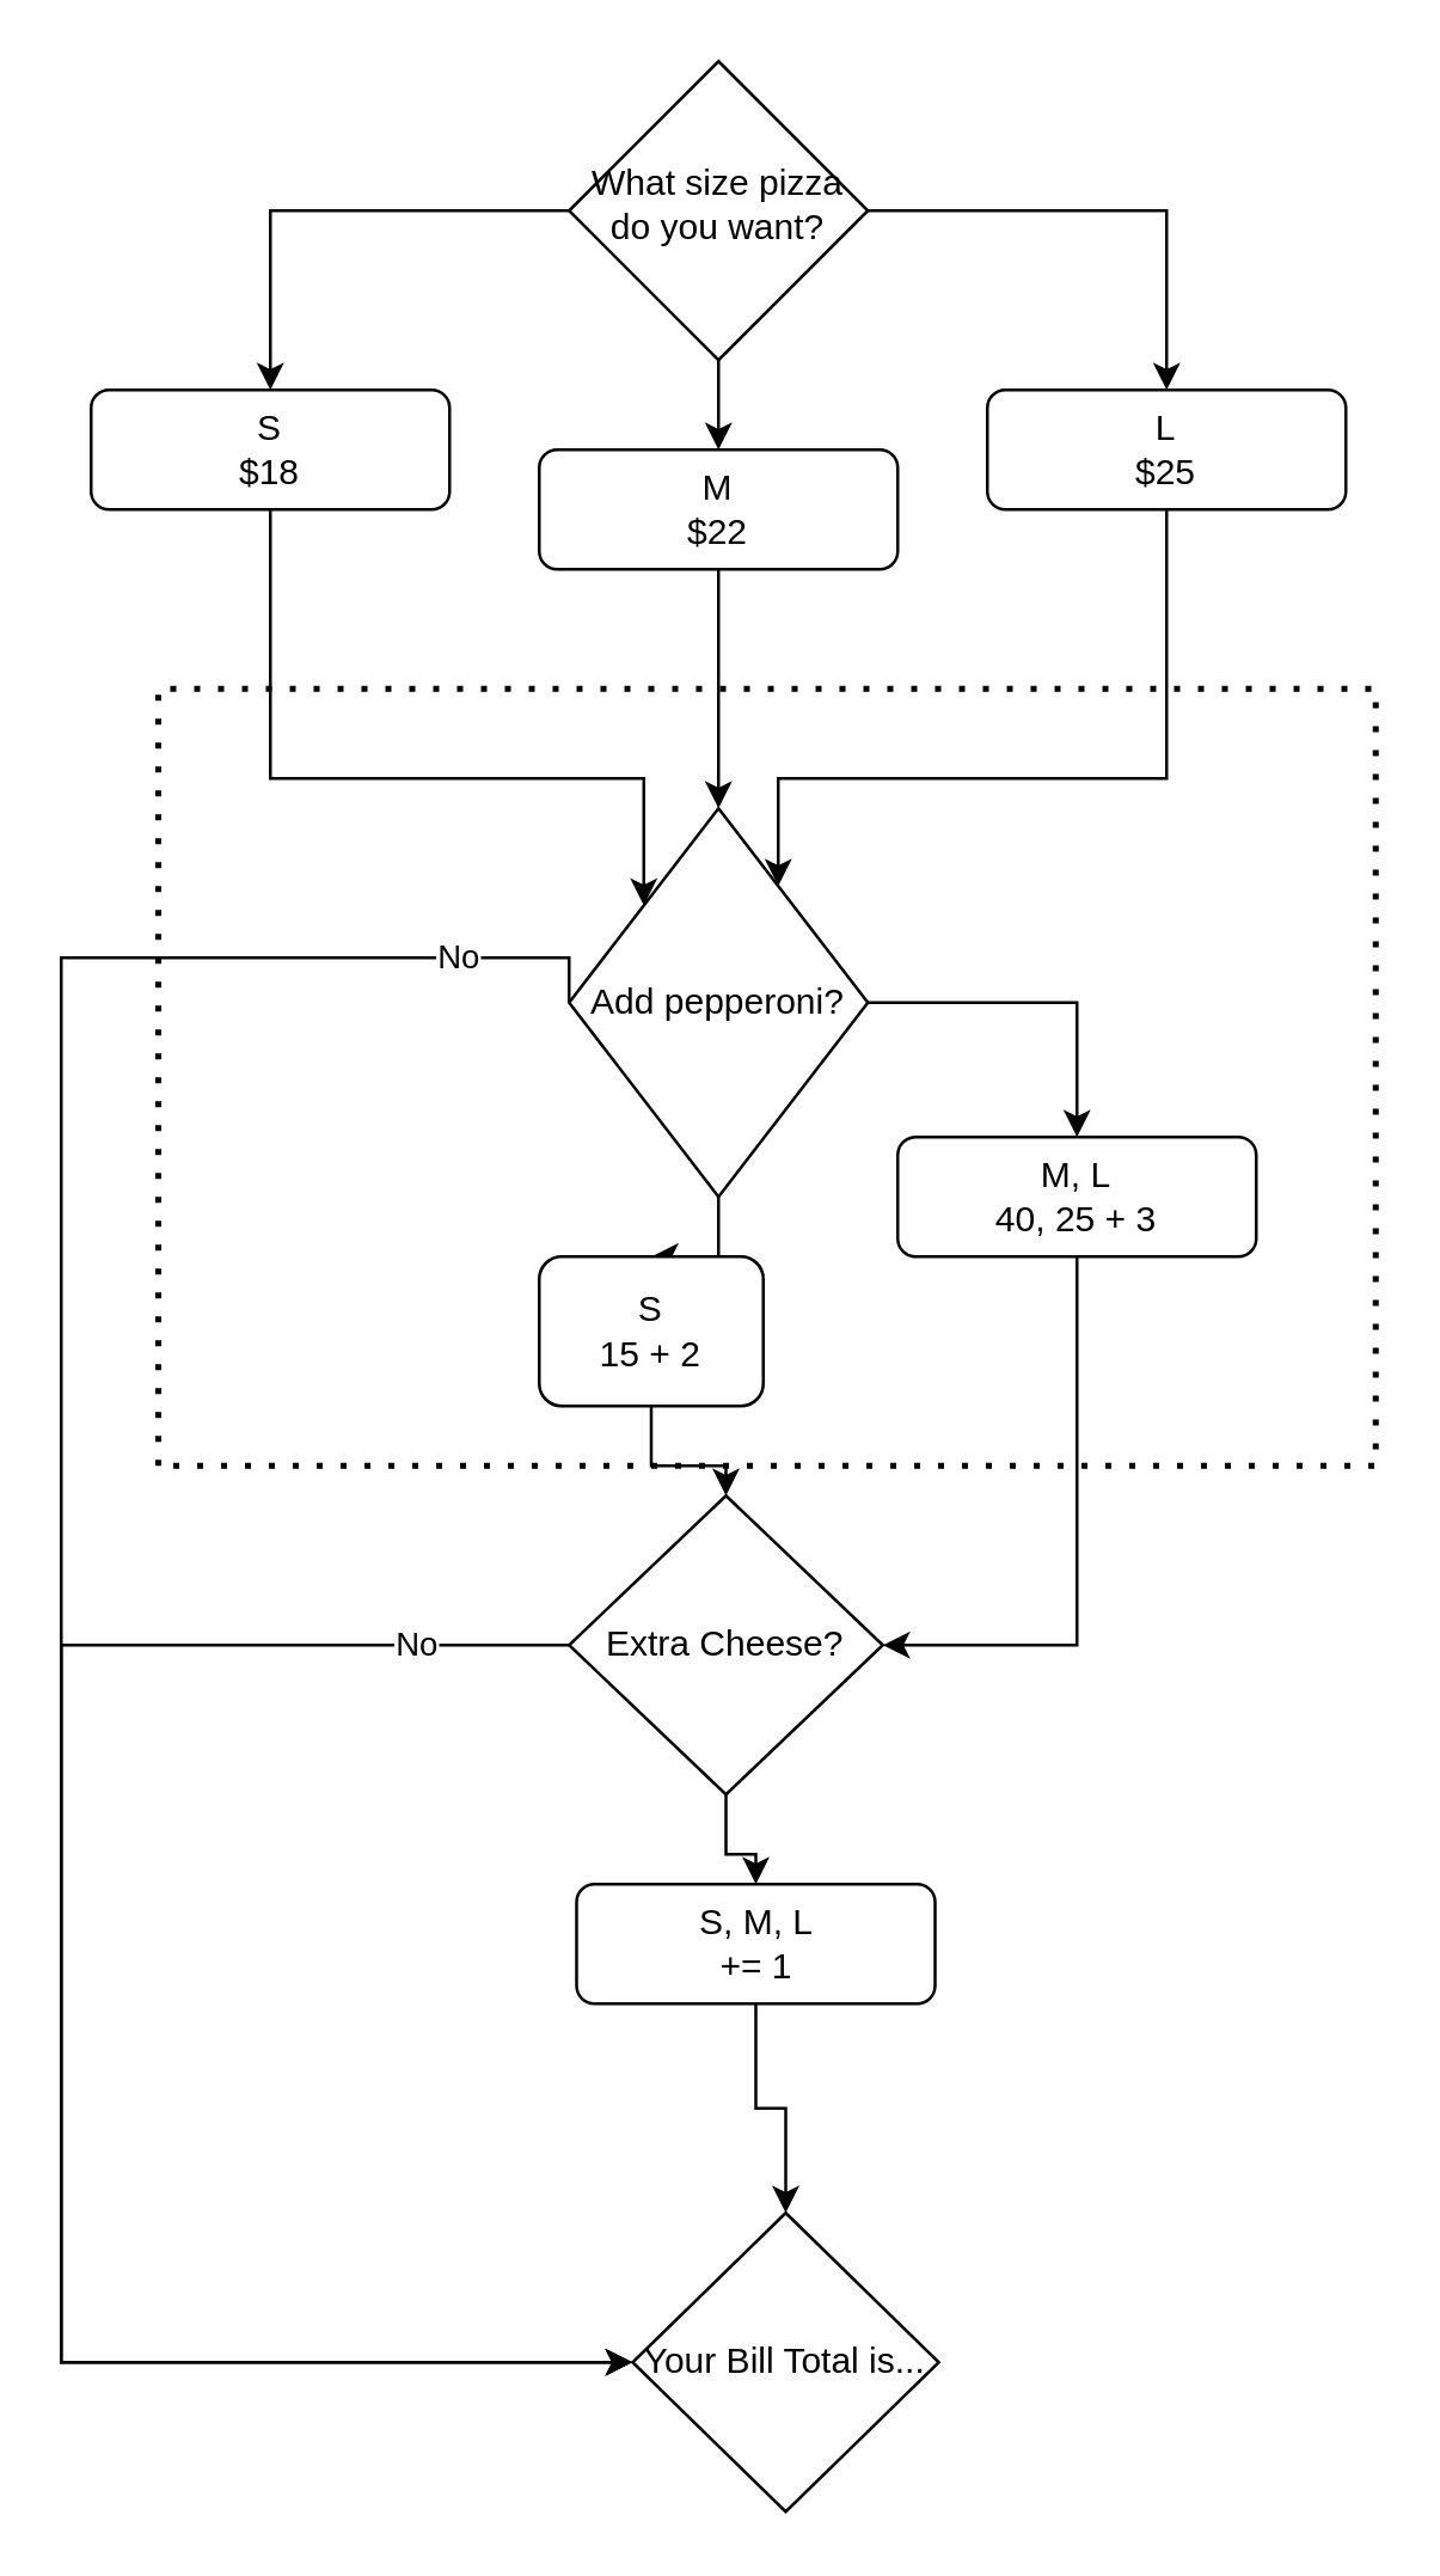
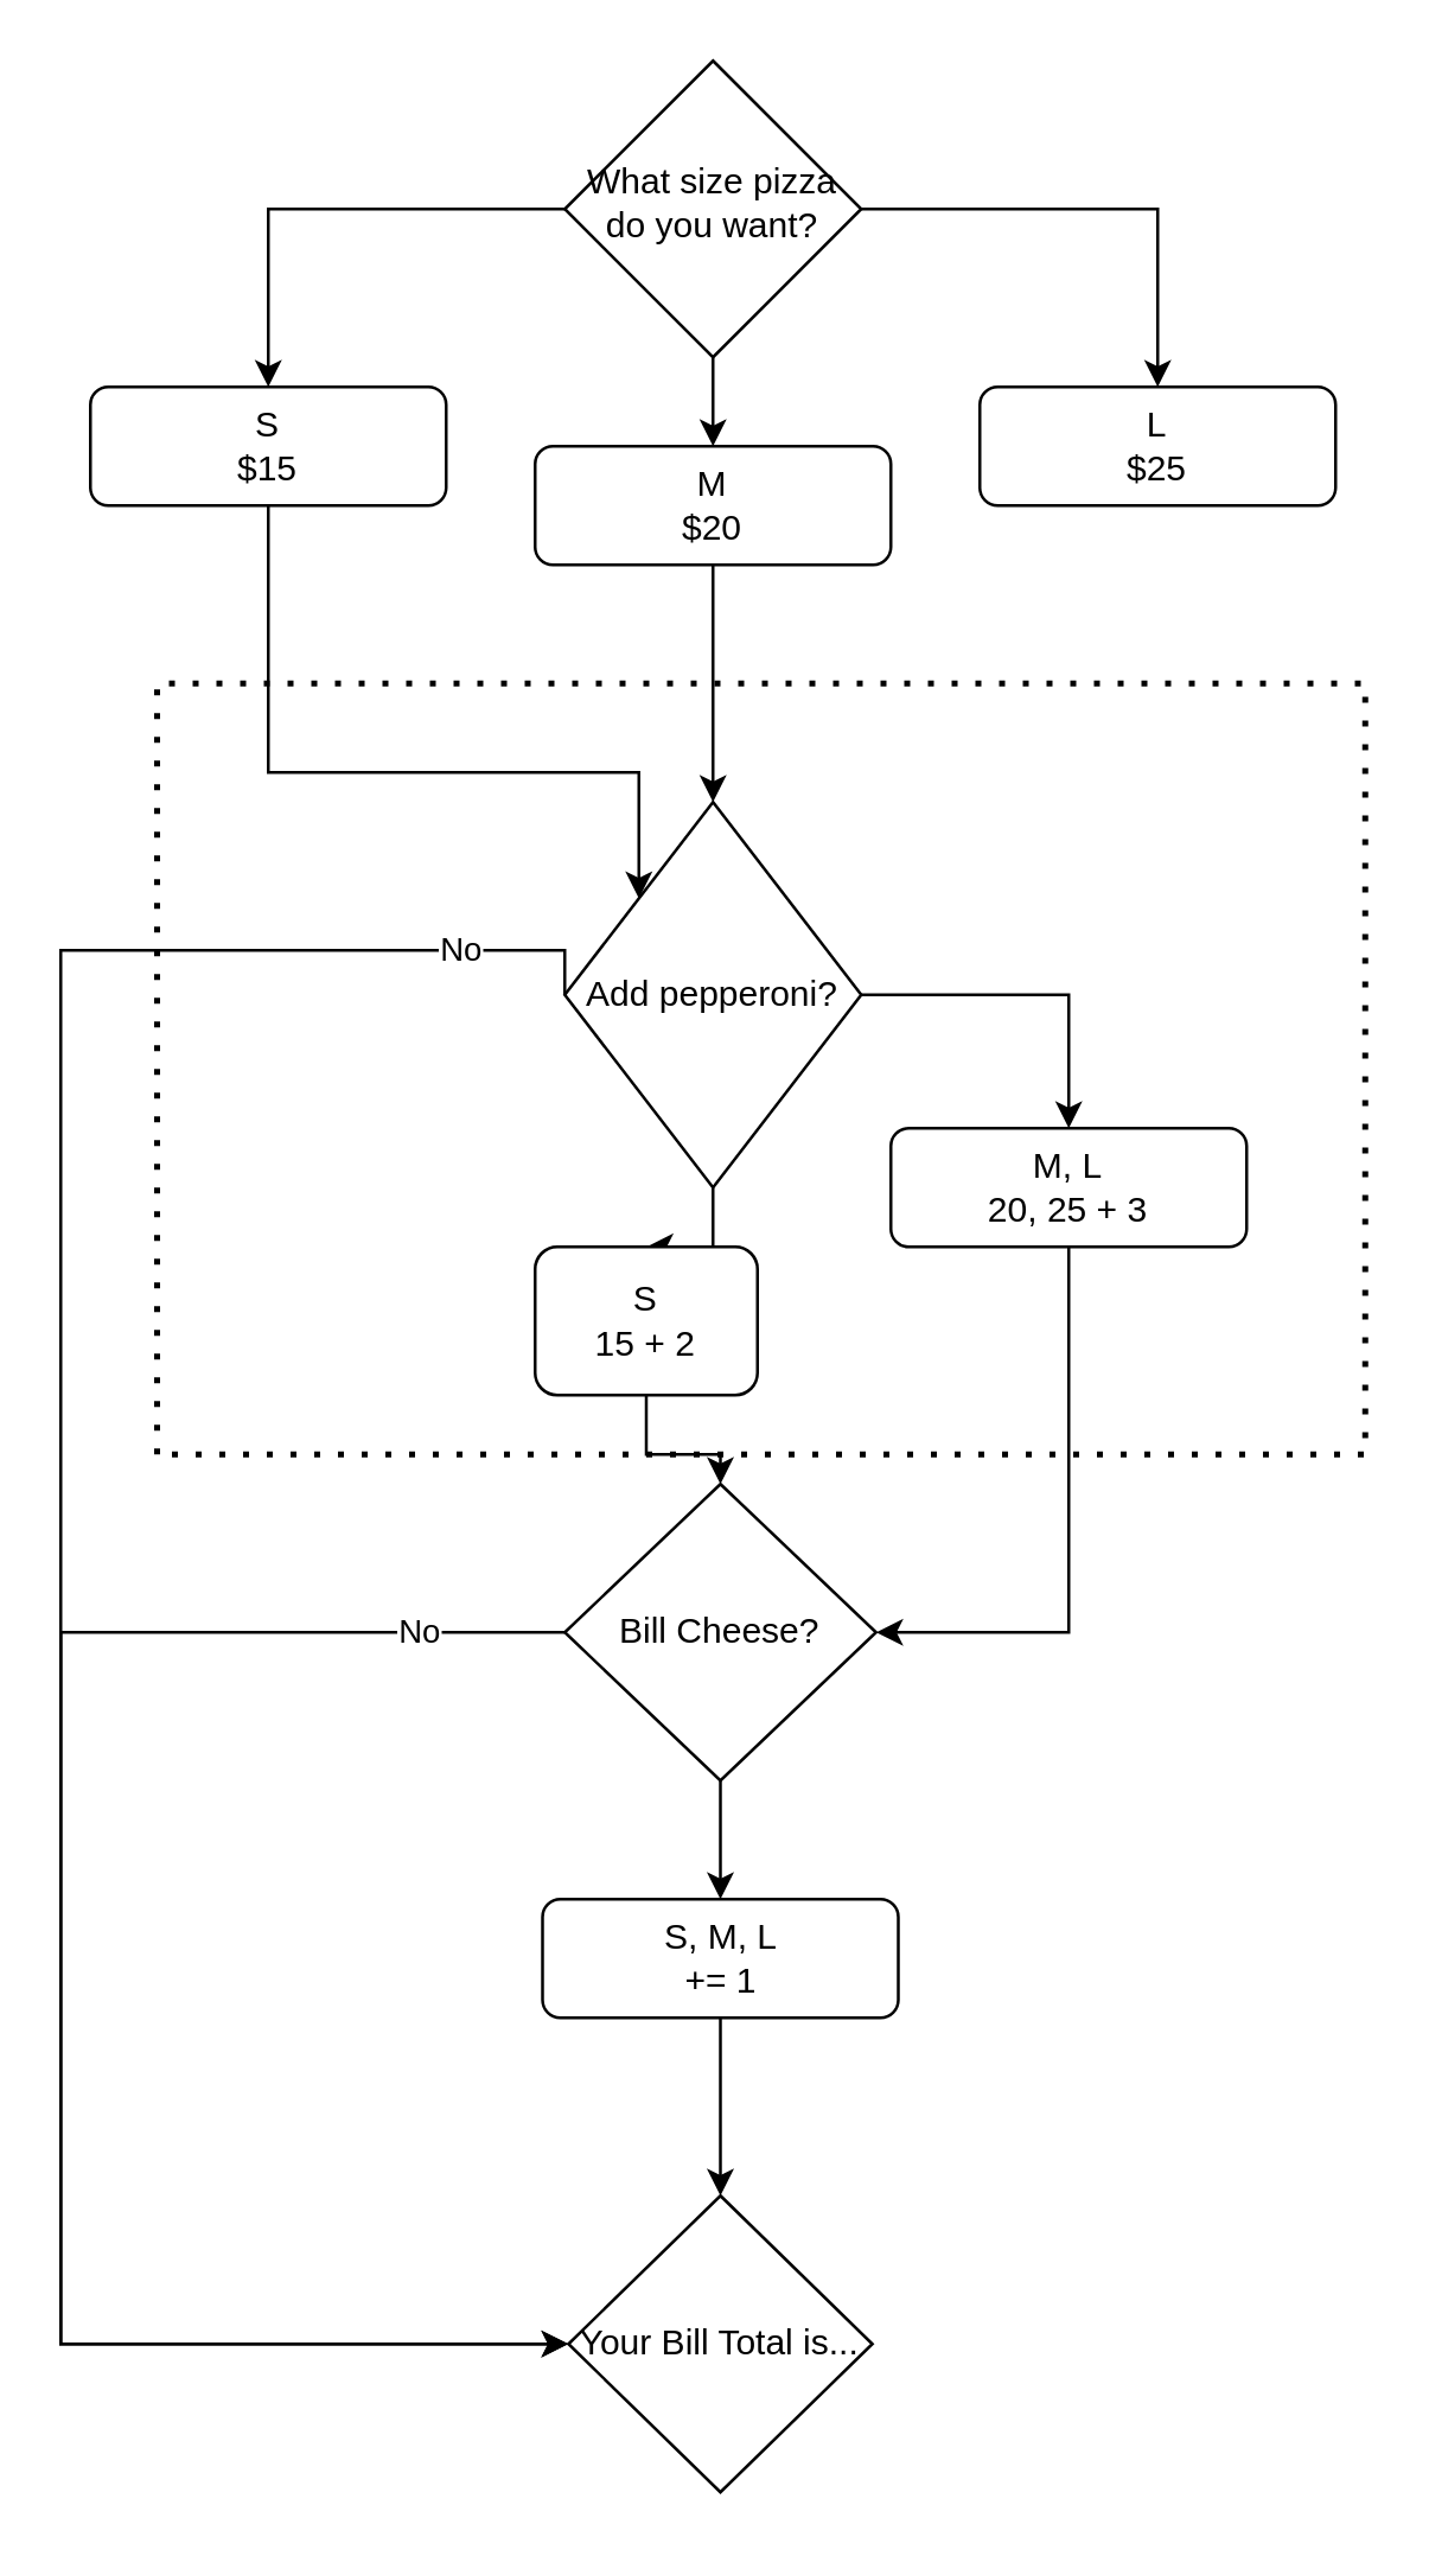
- <mxCell id="11" value="S&lt;br&gt;$18" style="rounded=1;whiteSpace=wrap;html=1;" vertex="1" parent="1"><mxGeometry x="30" y="130" width="120" height="40" as="geometry" /></mxCell>
+ <mxCell id="11" value="S&lt;br&gt;$15" style="rounded=1;whiteSpace=wrap;html=1;" vertex="1" parent="1"><mxGeometry x="30" y="130" width="120" height="40" as="geometry" /></mxCell>
- <mxCell id="3" value="M&lt;br&gt;$22" style="rounded=1;whiteSpace=wrap;html=1;fontSize=12;glass=0;strokeWidth=1;shadow=0;" parent="1" vertex="1"><mxGeometry x="180" y="150" width="120" height="40" as="geometry" /></mxCell>
+ <mxCell id="3" value="M&lt;br&gt;$20" style="rounded=1;whiteSpace=wrap;html=1;fontSize=12;glass=0;strokeWidth=1;shadow=0;" parent="1" vertex="1"><mxGeometry x="180" y="150" width="120" height="40" as="geometry" /></mxCell>
- <mxCell id="8" style="edgeStyle=orthogonalEdgeStyle;rounded=0;orthogonalLoop=1;jettySize=auto;html=1;" edge="1" parent="1" source="9" target="15"><mxGeometry relative="1" as="geometry"><Array as="points"><mxPoint x="390" y="260" /><mxPoint x="260" y="260" /></Array></mxGeometry></mxCell>
- <mxCell id="19" value="M, L&lt;br&gt;40, 25 + 3" style="rounded=1;whiteSpace=wrap;html=1;" vertex="1" parent="1"><mxGeometry x="300" y="380" width="120" height="40" as="geometry" /></mxCell>
+ <mxCell id="19" value="M, L&lt;br&gt;20, 25 + 3" style="rounded=1;whiteSpace=wrap;html=1;" vertex="1" parent="1"><mxGeometry x="300" y="380" width="120" height="40" as="geometry" /></mxCell>
- <mxCell id="23" value="Extra Cheese?" style="rhombus;whiteSpace=wrap;html=1;" vertex="1" parent="1"><mxGeometry x="190" y="500" width="105" height="100" as="geometry" /></mxCell>
+ <mxCell id="23" value="Bill Cheese?" style="rhombus;whiteSpace=wrap;html=1;" vertex="1" parent="1"><mxGeometry x="190" y="500" width="105" height="100" as="geometry" /></mxCell>
- <mxCell id="25" value="S, M, L&lt;br&gt;+= 1" style="rounded=1;whiteSpace=wrap;html=1;" vertex="1" parent="1"><mxGeometry x="192.5" y="630" width="120" height="40" as="geometry" /></mxCell>
+ <mxCell id="25" value="S, M, L&lt;br&gt;+= 1" style="rounded=1;whiteSpace=wrap;html=1;" vertex="1" parent="1"><mxGeometry x="182.5" y="640" width="120" height="40" as="geometry" /></mxCell>
- <mxCell id="26" value="Your Bill Total is..." style="rhombus;whiteSpace=wrap;html=1;" vertex="1" parent="1"><mxGeometry x="211.25" y="740" width="102.5" height="100" as="geometry" /></mxCell>
+ <mxCell id="26" value="Your Bill Total is..." style="rhombus;whiteSpace=wrap;html=1;" vertex="1" parent="1"><mxGeometry x="191.25" y="740" width="102.5" height="100" as="geometry" /></mxCell>
